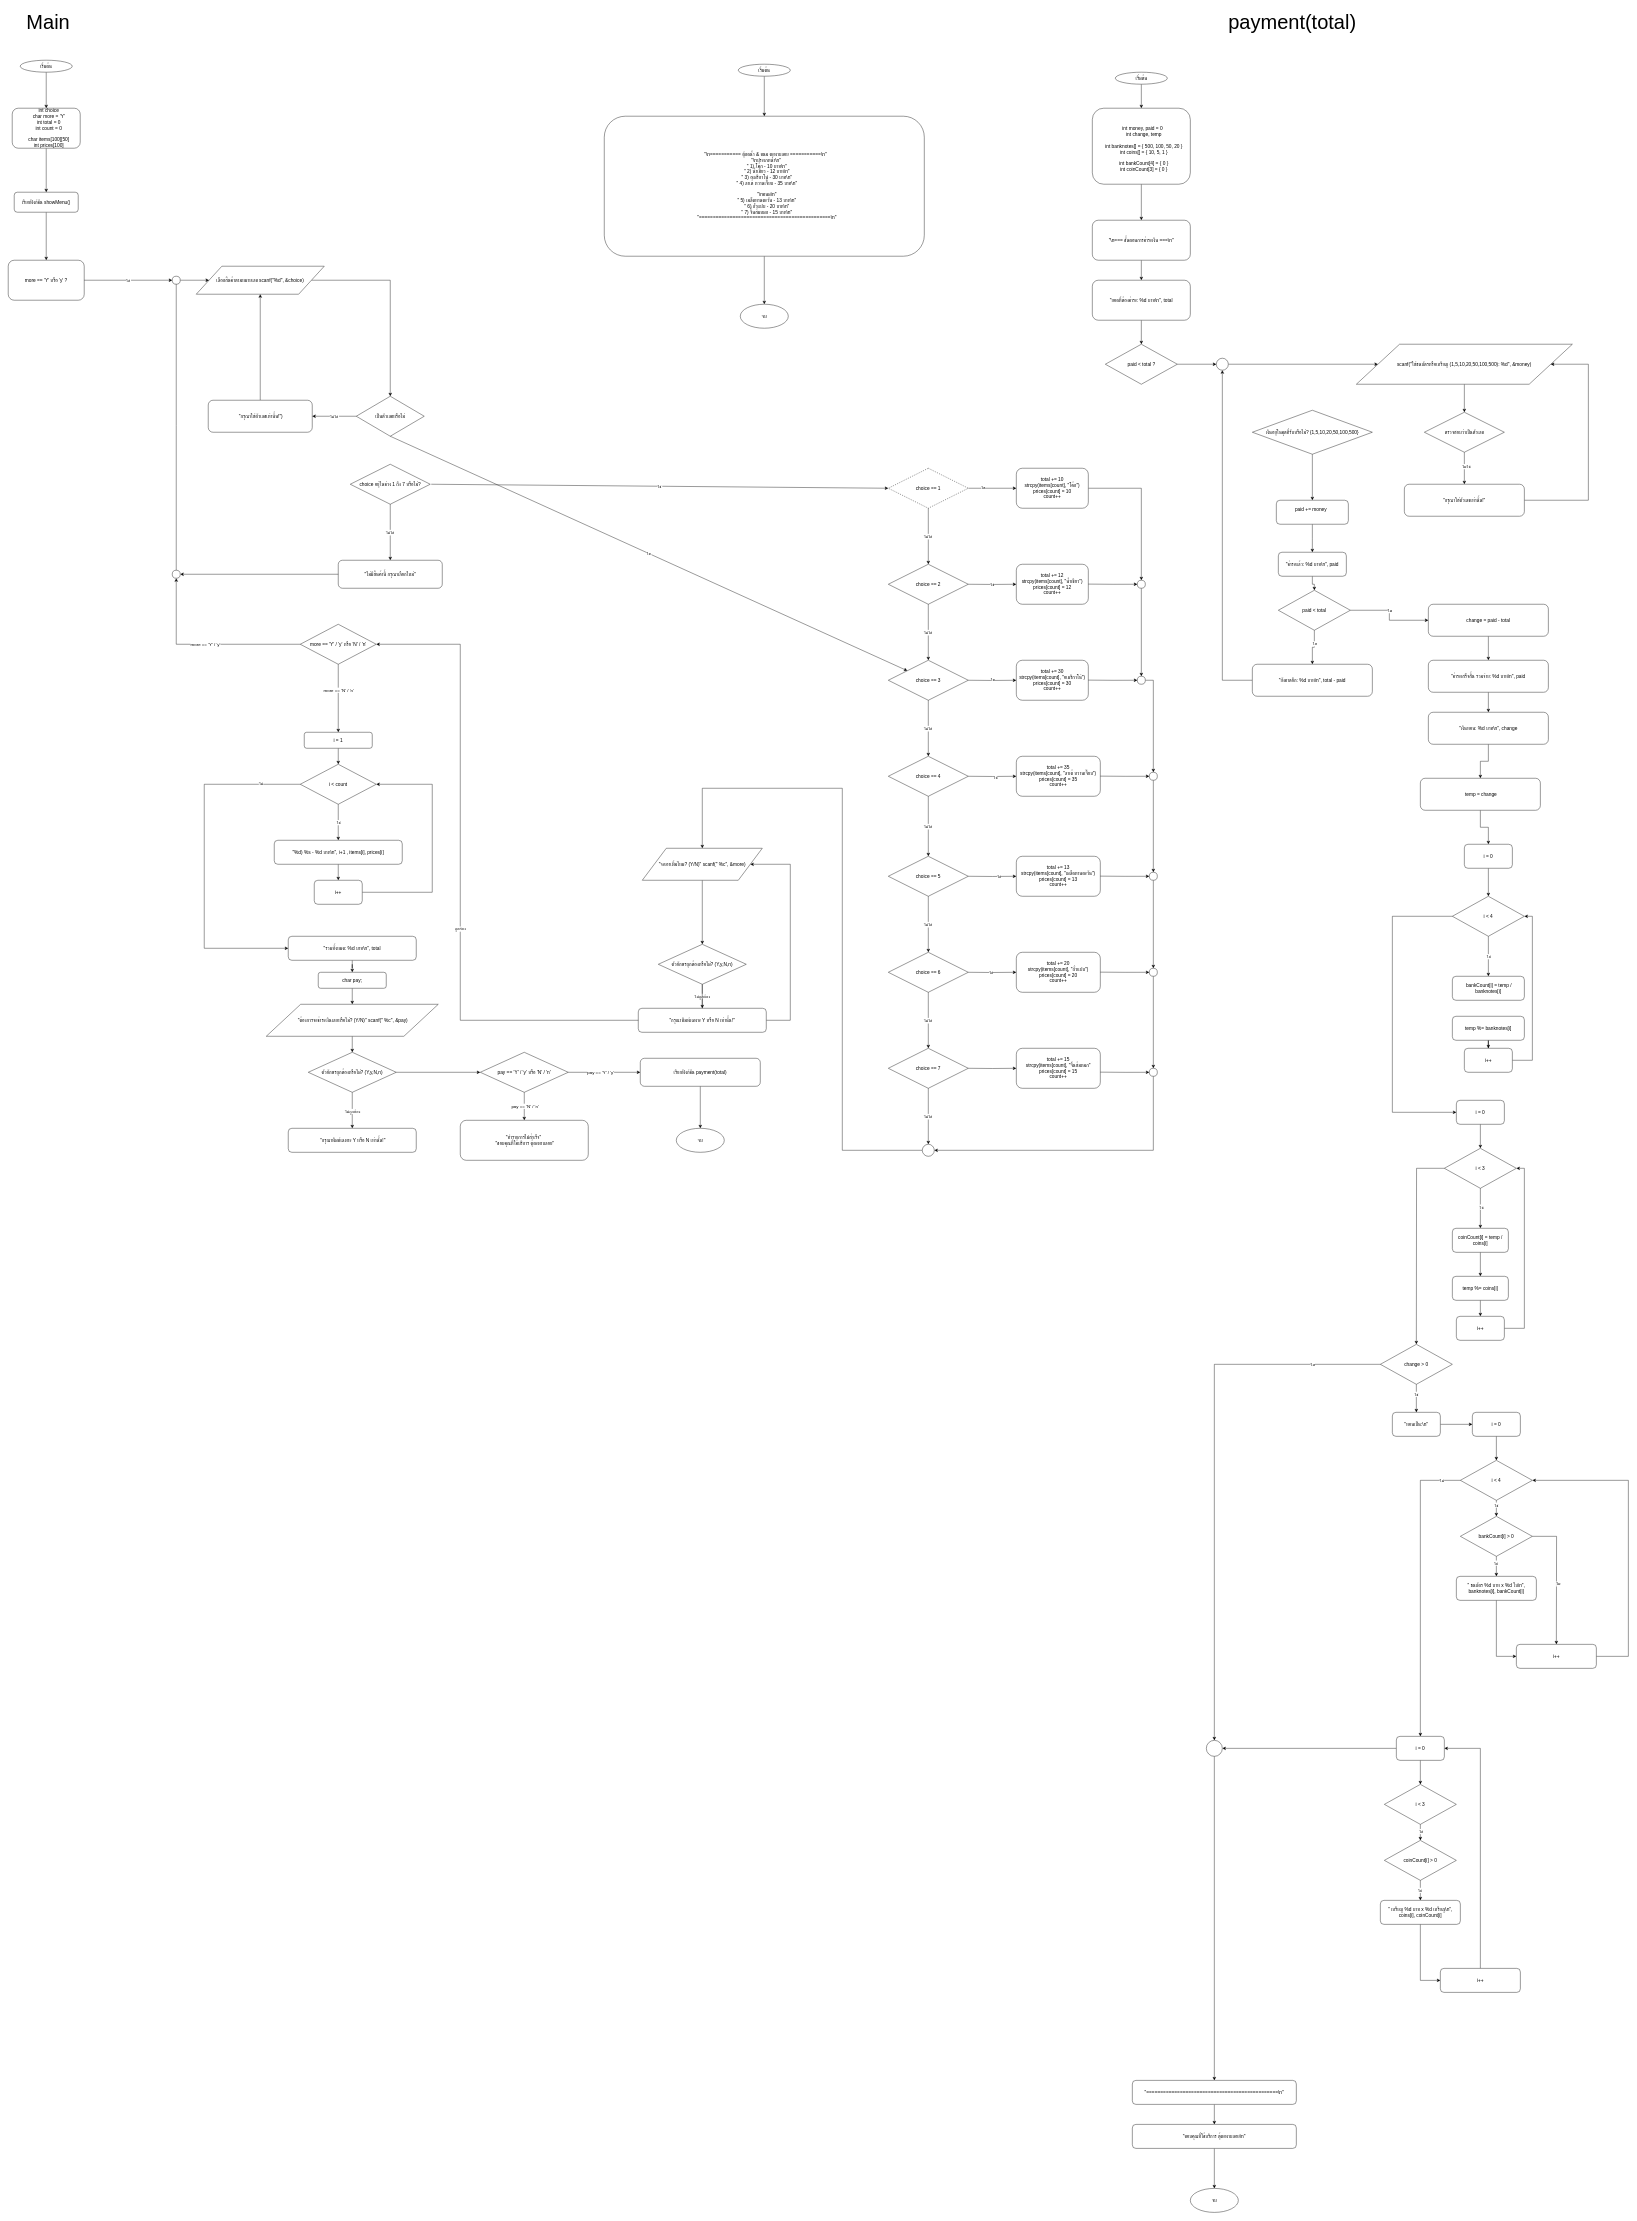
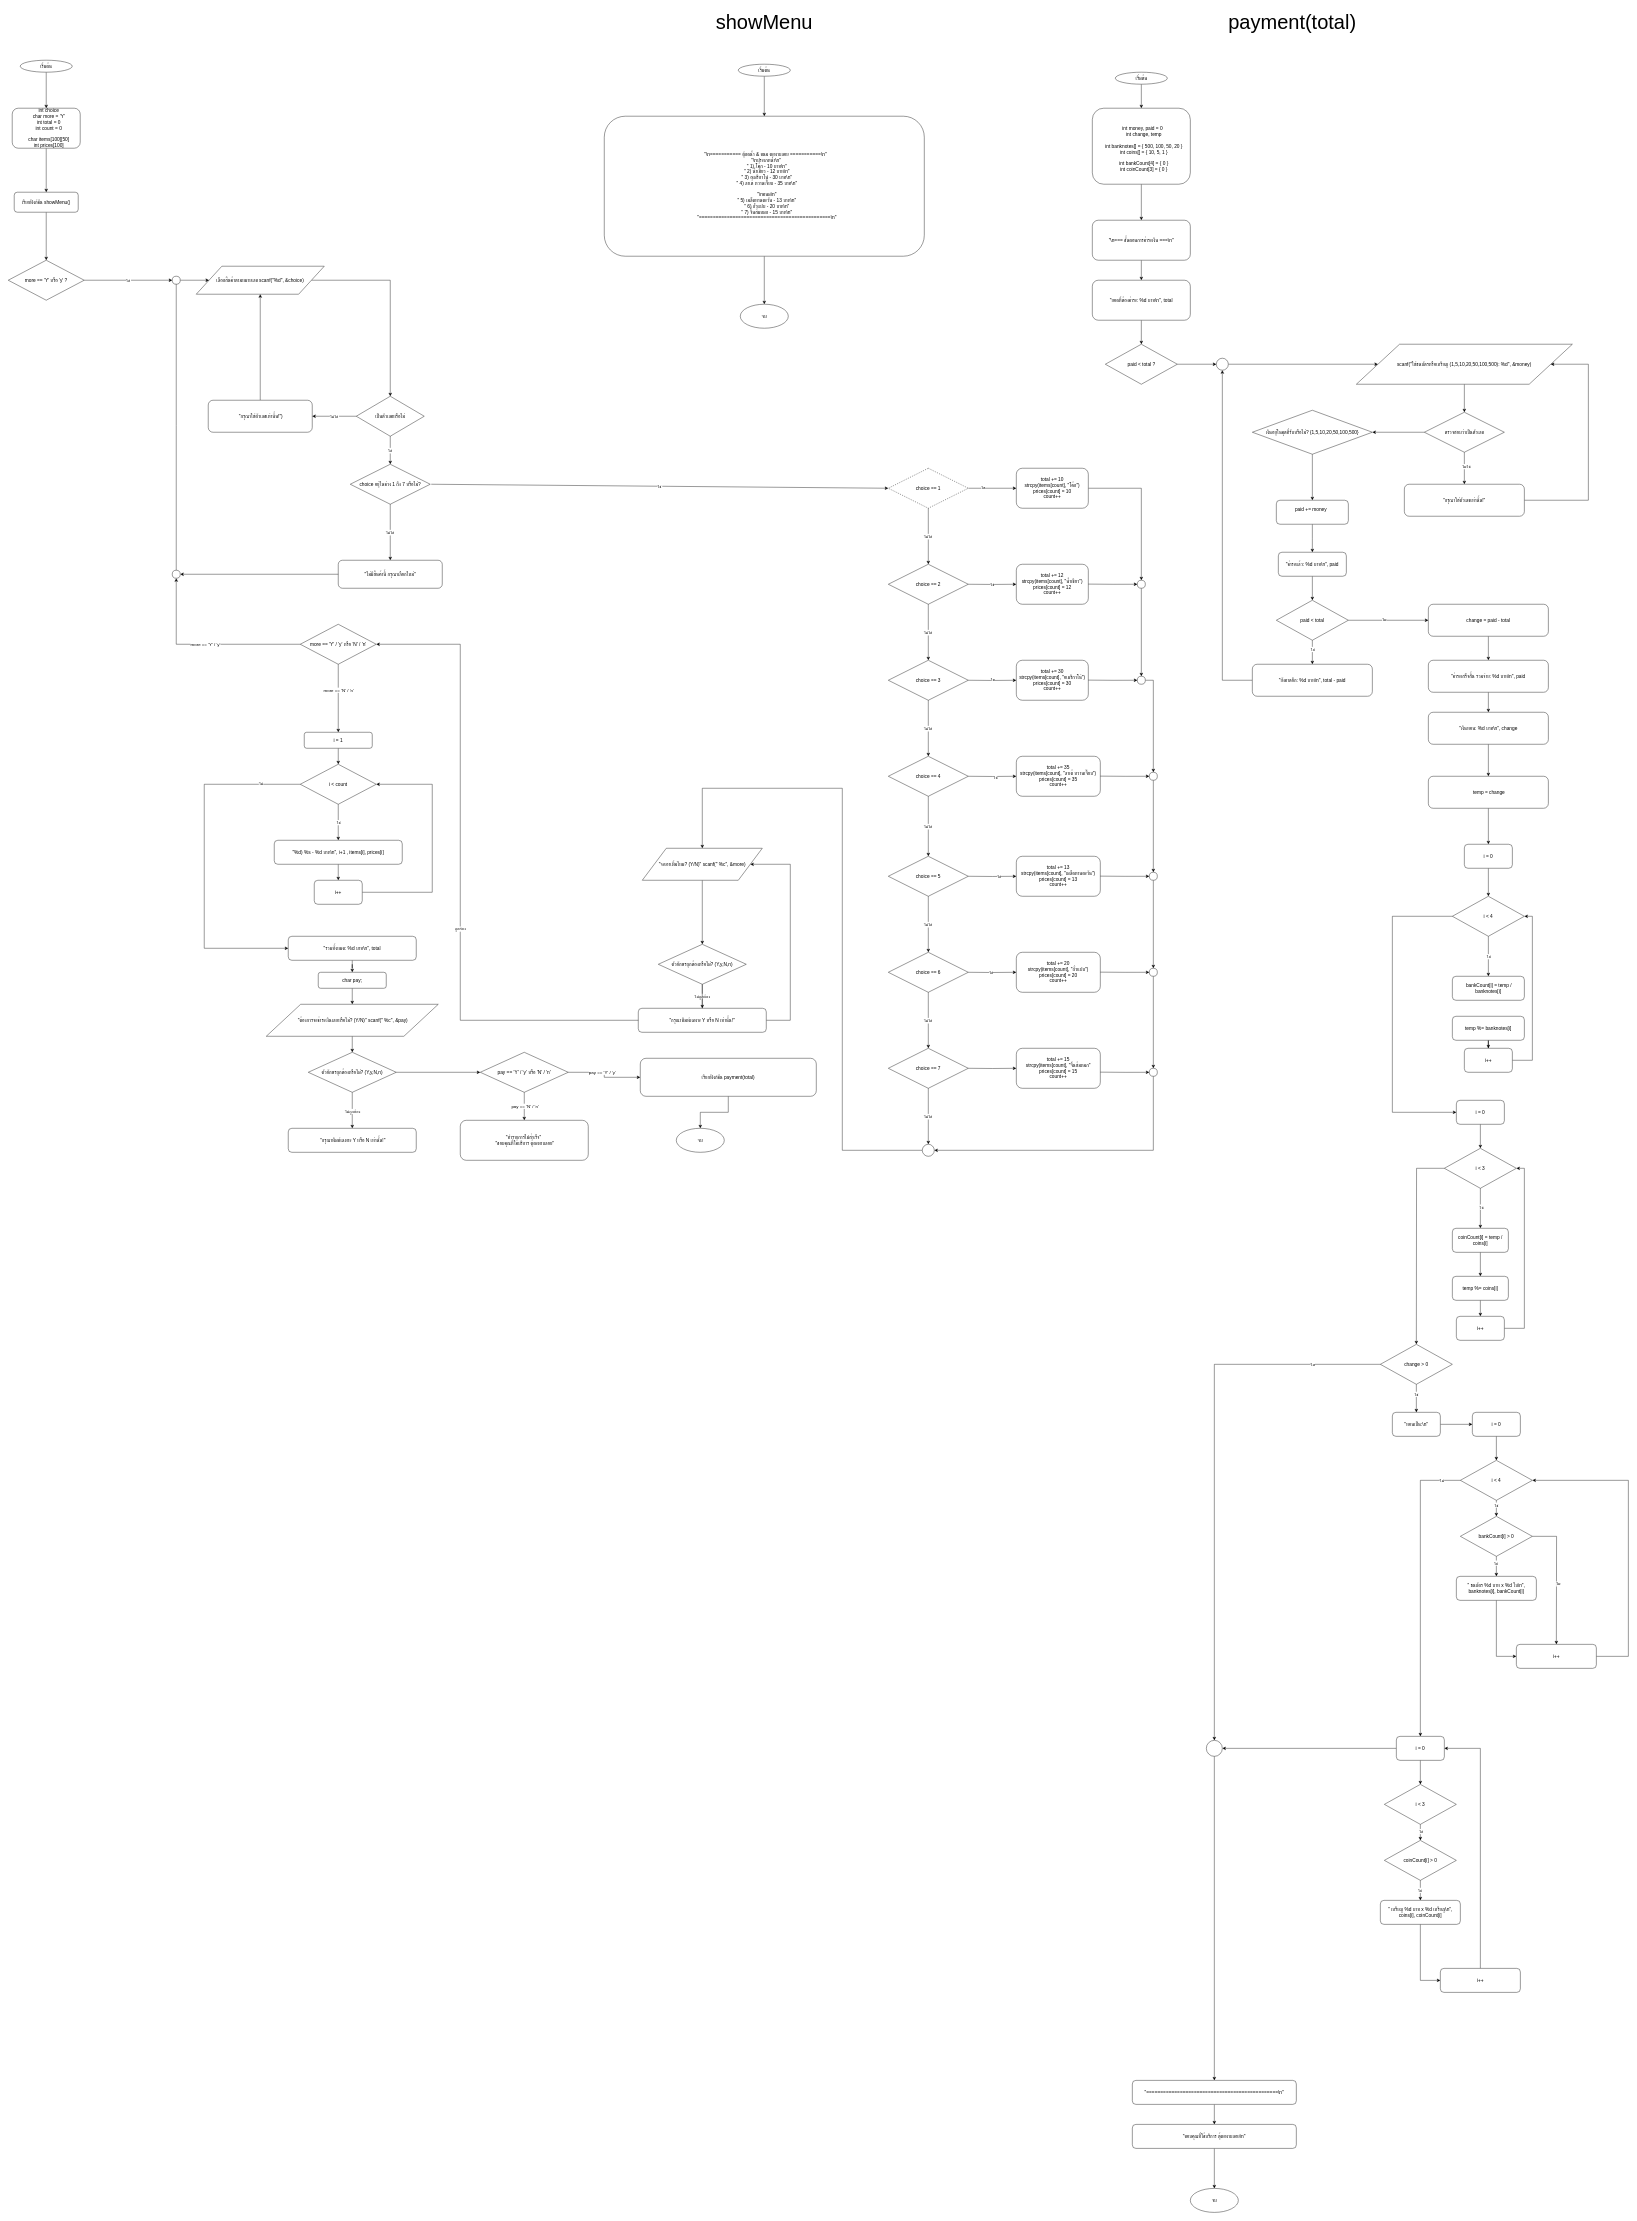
- <mxCell id="68" value="&lt;font style=&quot;font-size: 50px;&quot;&gt;Main&lt;/font&gt;" style="text;html=1;align=center;verticalAlign=middle;whiteSpace=wrap;rounded=0;" parent="1" vertex="1"><mxGeometry x="60" y="20" width="120" height="70" as="geometry" /></mxCell>
+ <mxCell id="69" value="&lt;font style=&quot;font-size: 50px;&quot;&gt;showMenu&lt;/font&gt;" style="text;html=1;align=center;verticalAlign=middle;whiteSpace=wrap;rounded=0;" parent="1" vertex="1"><mxGeometry x="1760" y="20" width="300" height="70" as="geometry" /></mxCell>
- <mxCell id="8" value="more == 'Y' หรือ 'y' ?" style="whiteSpace=wrap;html=1;rounded=1;" parent="1" vertex="1"><mxGeometry x="20" y="650" width="190" height="100" as="geometry" /></mxCell>
+ <mxCell id="8" value="more == 'Y' หรือ 'y' ?" style="rhombus;whiteSpace=wrap;html=1;" parent="1" vertex="1"><mxGeometry x="20" y="650" width="190" height="100" as="geometry" /></mxCell>
+ <mxCell id="91" style="edgeStyle=orthogonalEdgeStyle;rounded=0;orthogonalLoop=1;jettySize=auto;html=1;entryX=1;entryY=0.5;entryDx=0;entryDy=0;" parent="1" source="92" target="96" edge="1"><mxGeometry relative="1" as="geometry" /></mxCell>
- <mxCell id="18" value="ใช่" style="exitX=0.5;exitY=1;exitDx=0;exitDy=0;" parent="1" source="12" target="190" edge="1"><mxGeometry relative="1" as="geometry"><mxPoint x="1093" y="758" as="sourcePoint" /><mxPoint x="1097" y="841" as="targetPoint" /></mxGeometry></mxCell>
+ <mxCell id="18" value="ใช่" style="entryX=0.5;entryY=0;entryDx=0;entryDy=0;exitX=0.5;exitY=1;exitDx=0;exitDy=0;" parent="1" source="12" target="16" edge="1"><mxGeometry relative="1" as="geometry"><mxPoint x="1093" y="758" as="sourcePoint" /><mxPoint x="1097" y="841" as="targetPoint" /></mxGeometry></mxCell>
- <mxCell id="107" value="paid &amp;lt; total" style="rhombus;whiteSpace=wrap;html=1;" parent="1" vertex="1"><mxGeometry x="3195" y="1475" width="180" height="100" as="geometry" /></mxCell>
+ <mxCell id="107" value="paid &amp;lt; total" style="rhombus;whiteSpace=wrap;html=1;" parent="1" vertex="1"><mxGeometry x="3190" y="1500" width="180" height="100" as="geometry" /></mxCell>
- <mxCell id="117" value="&amp;nbsp;temp = change" style="rounded=1;whiteSpace=wrap;html=1;" parent="1" vertex="1"><mxGeometry x="3550" y="1945" width="300" height="80" as="geometry" /></mxCell>
+ <mxCell id="117" value="&amp;nbsp;temp = change" style="rounded=1;whiteSpace=wrap;html=1;" parent="1" vertex="1"><mxGeometry x="3570" y="1940" width="300" height="80" as="geometry" /></mxCell>
- <mxCell id="67" value="เรียกฟังก์ชัน payment(total)" style="rounded=1;whiteSpace=wrap;html=1;" parent="1" vertex="1"><mxGeometry x="1600" y="2645" width="300" height="70" as="geometry" /></mxCell>
+ <mxCell id="67" value="เรียกฟังก์ชัน payment(total)" style="rounded=1;whiteSpace=wrap;html=1;" parent="1" vertex="1"><mxGeometry x="1600" y="2645" width="440" height="95" as="geometry" /></mxCell>
